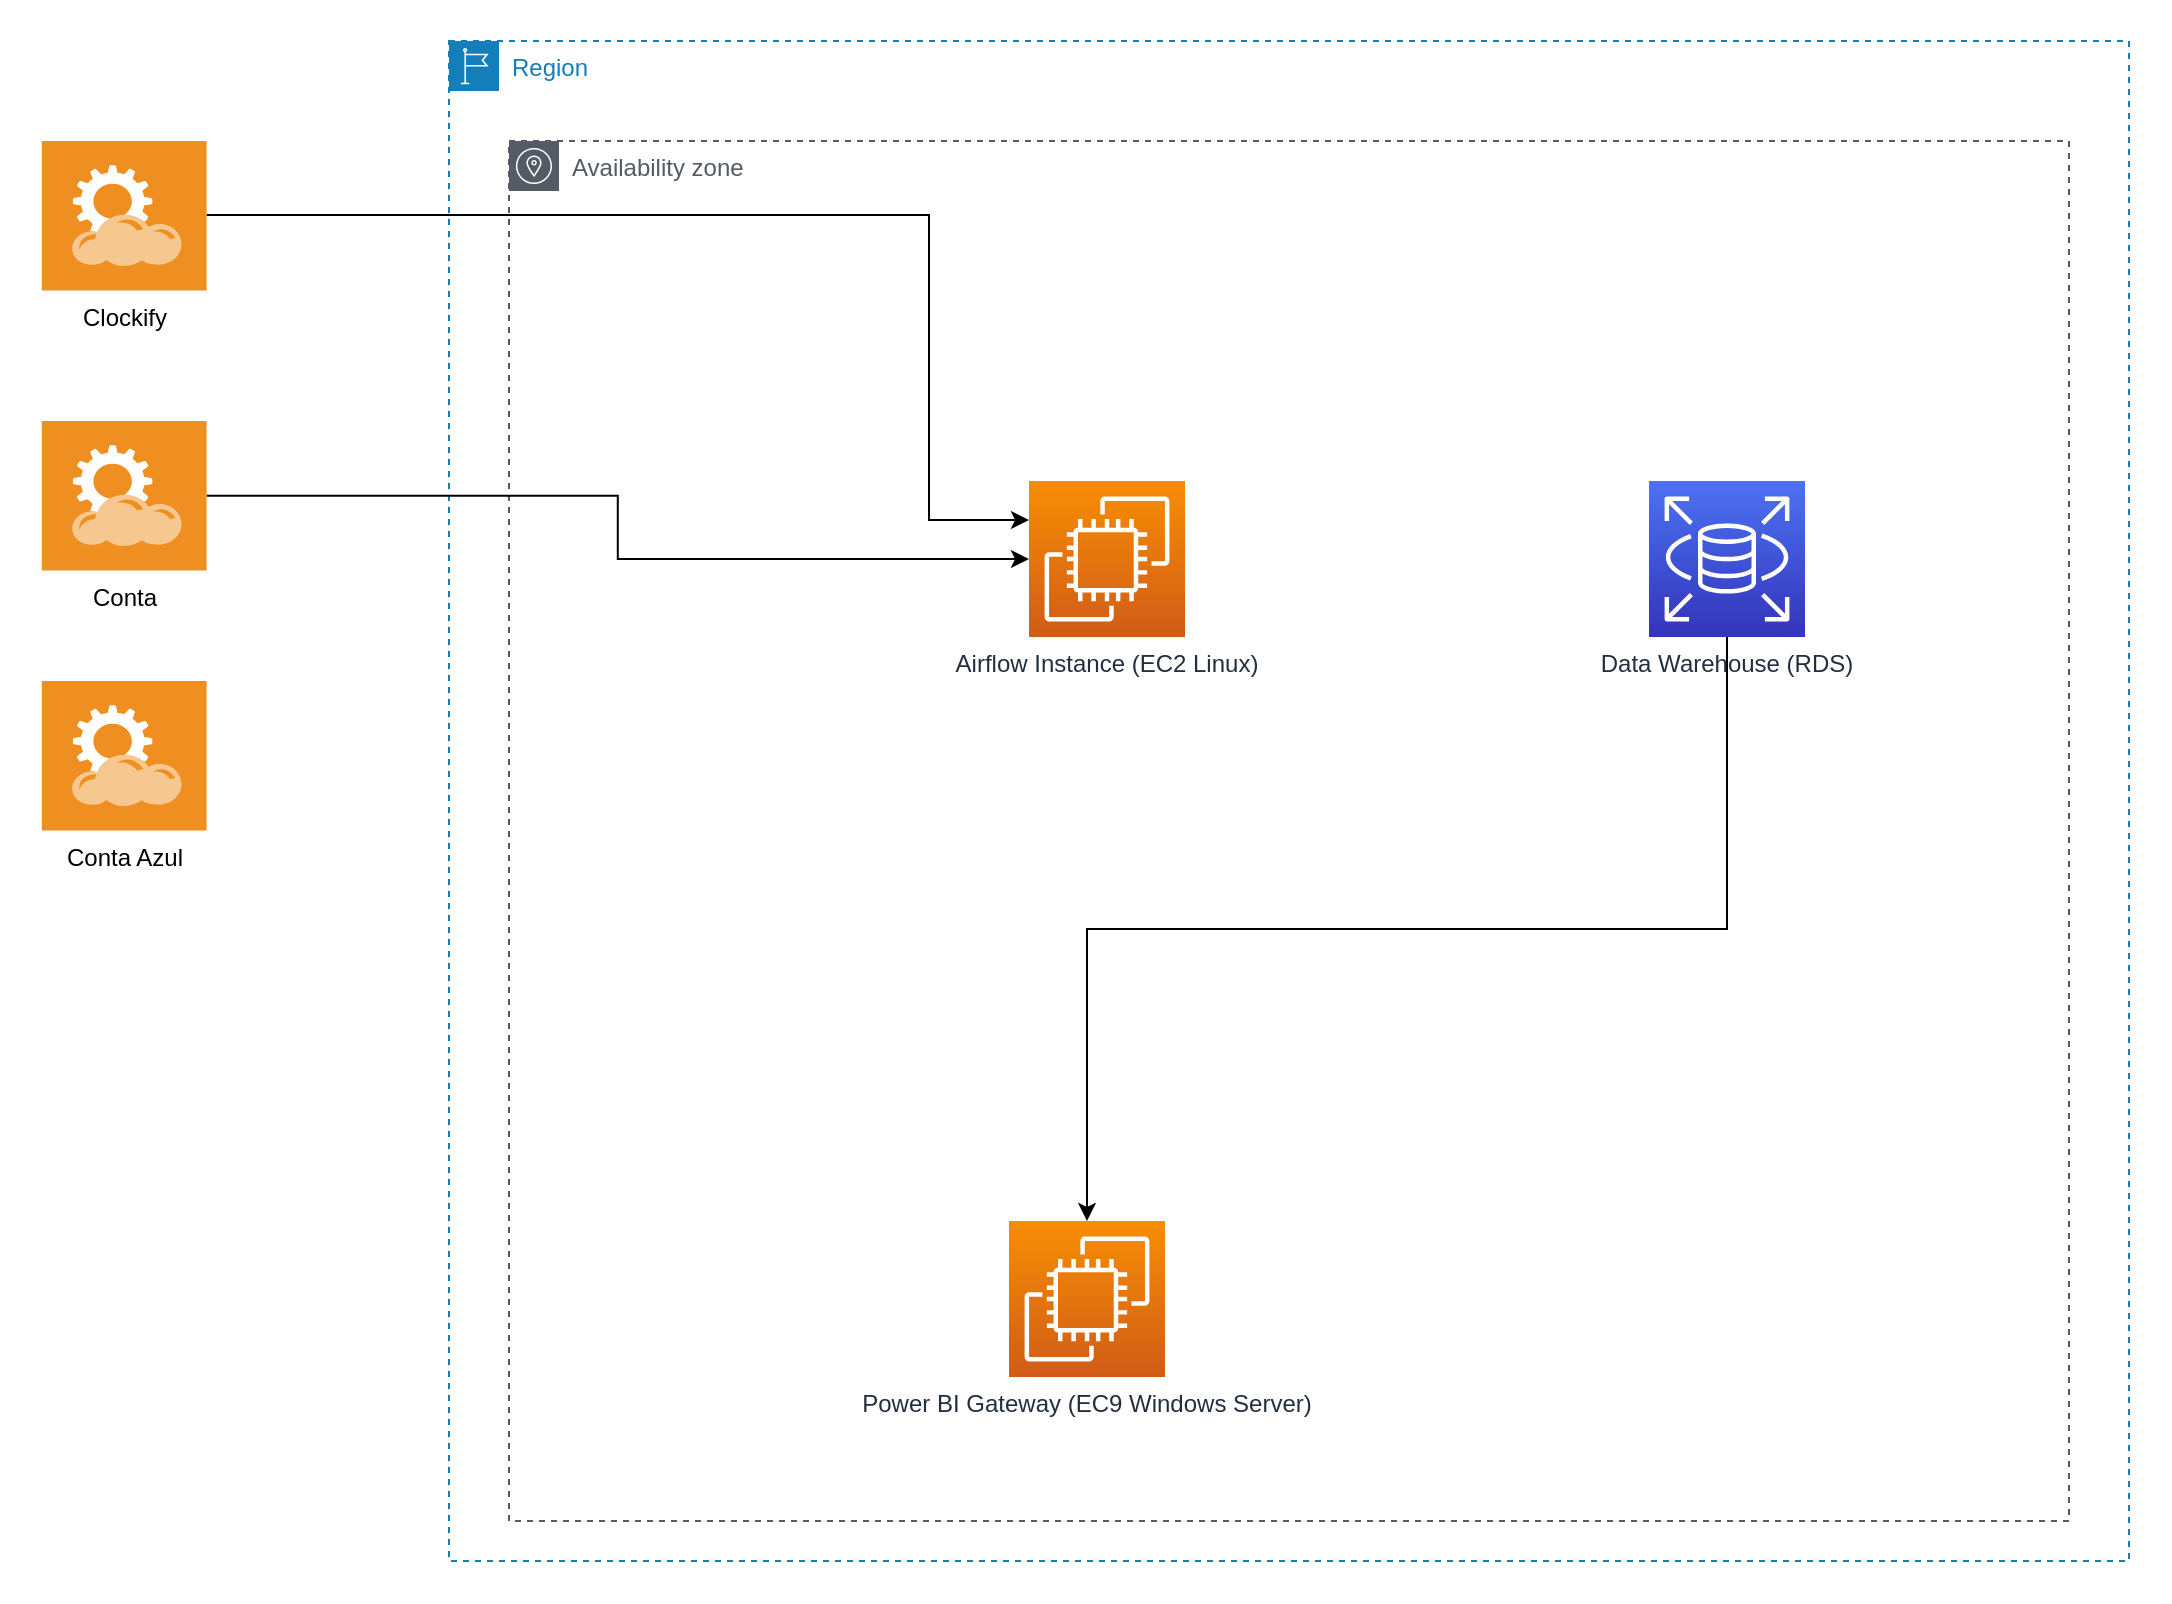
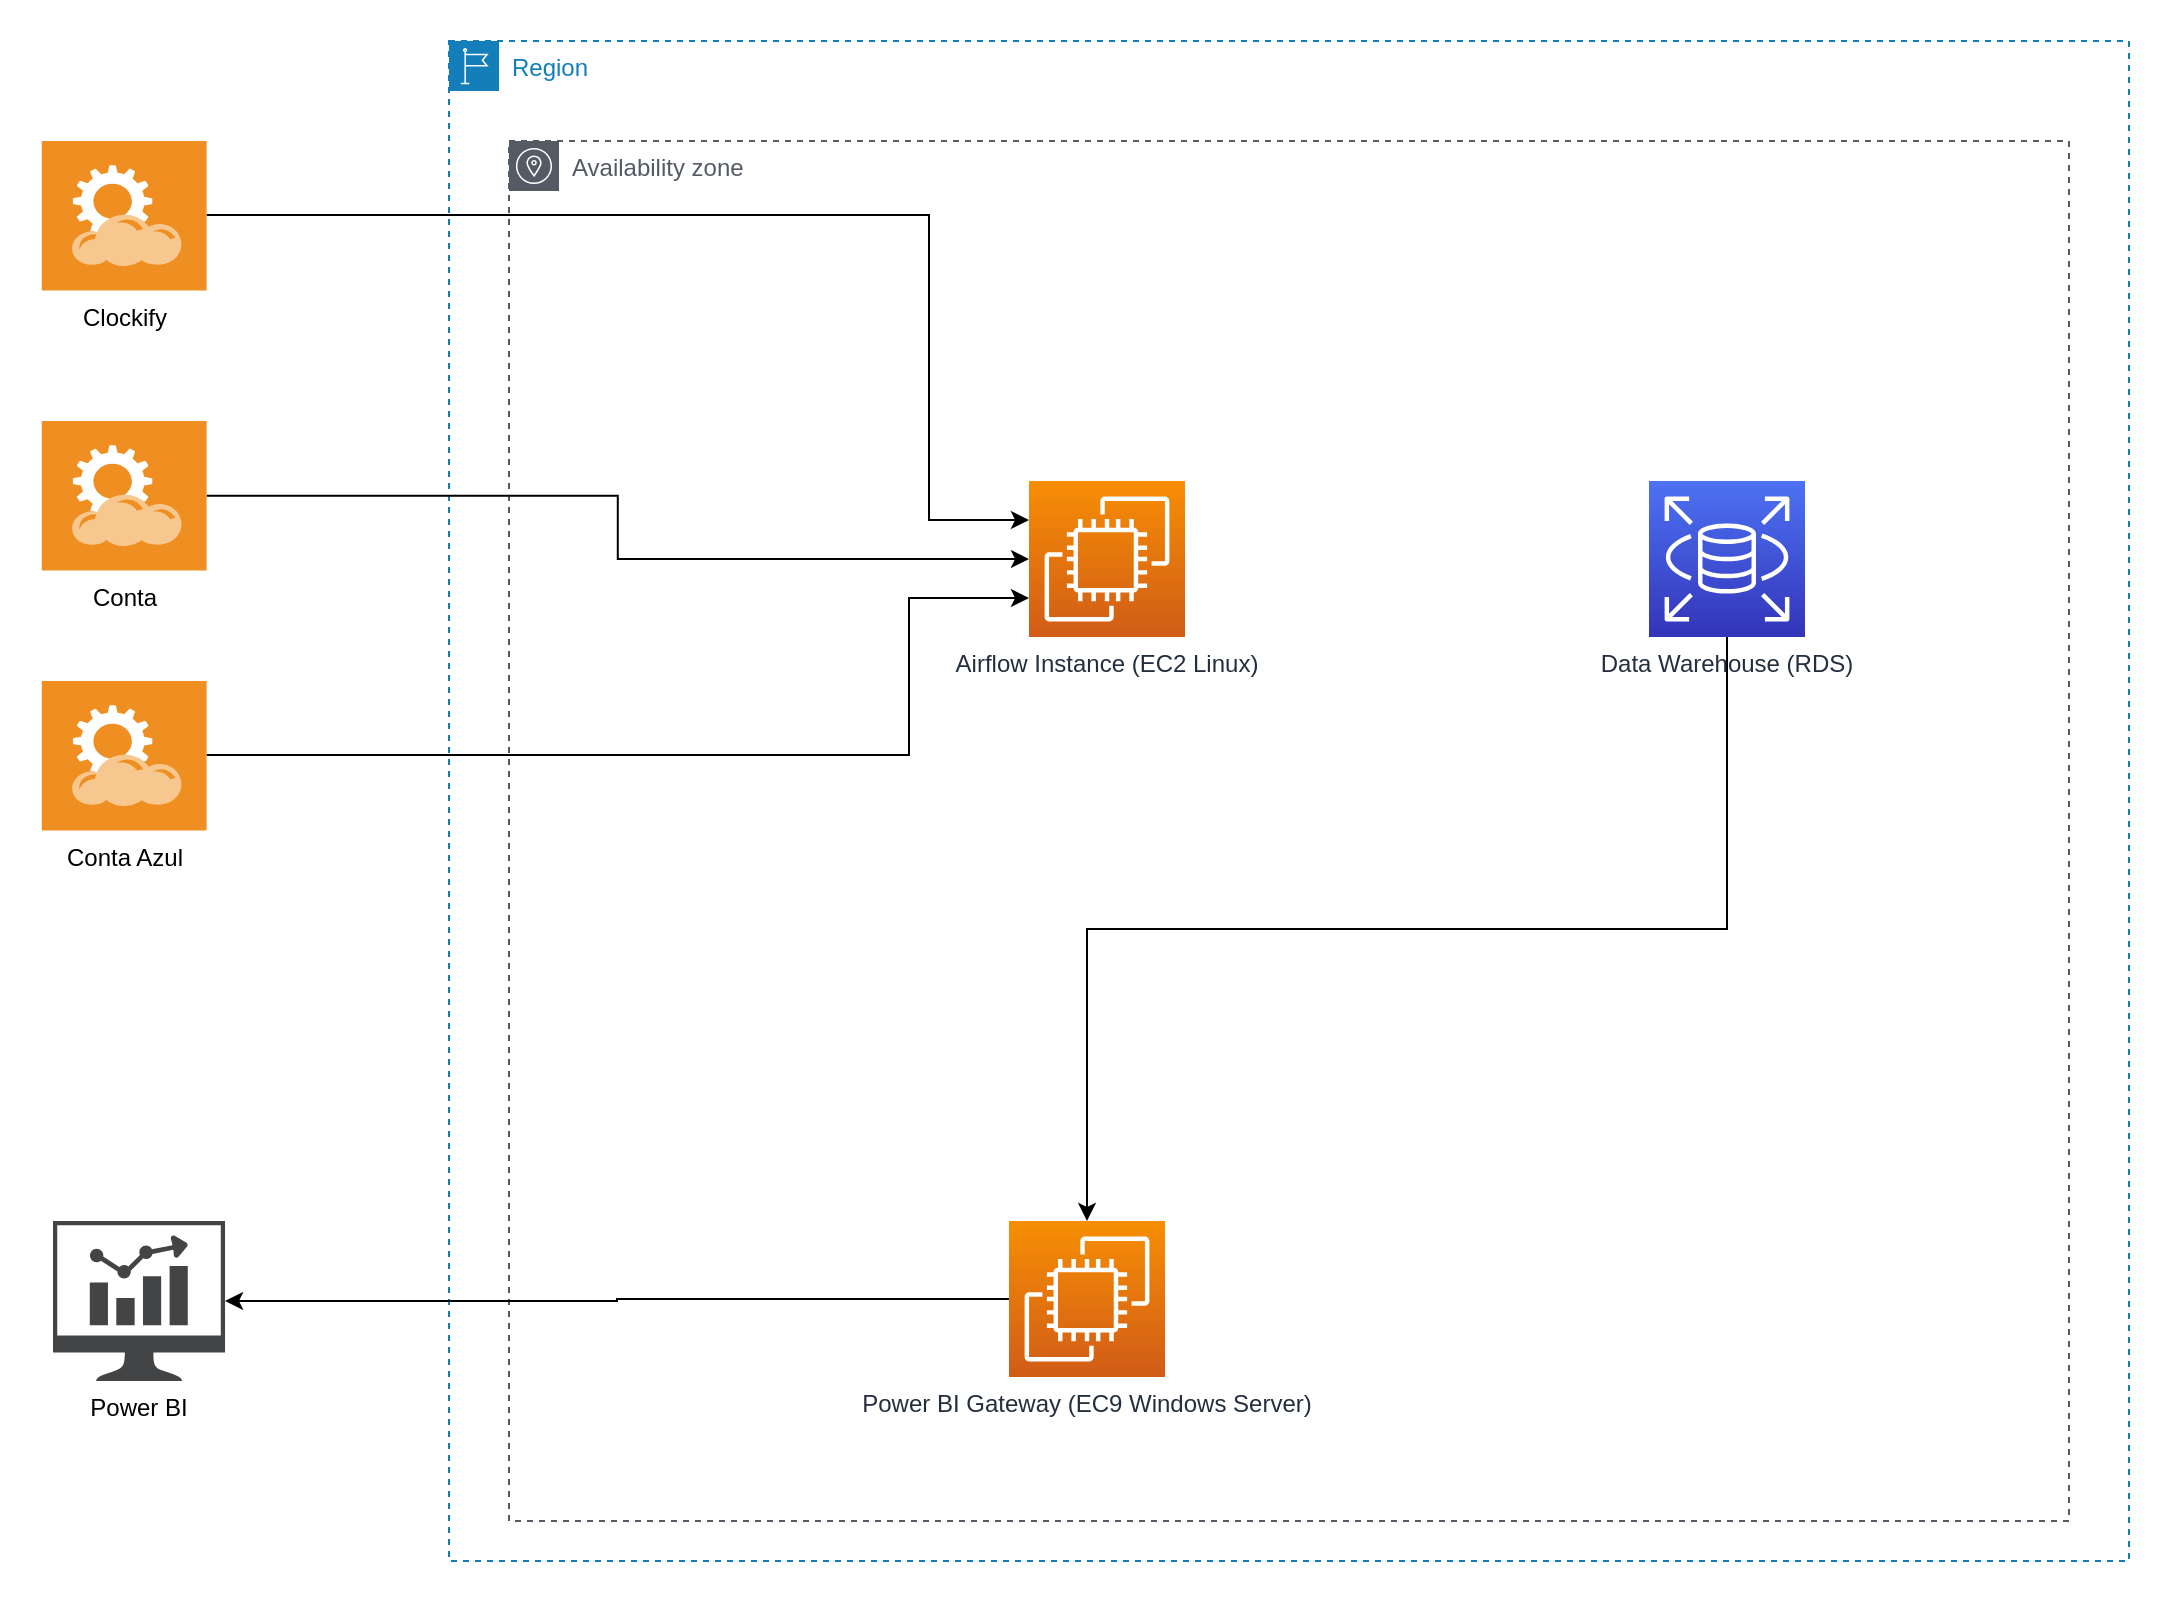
+ <mxCell id="10" style="edgeStyle=orthogonalEdgeStyle;rounded=0;orthogonalLoop=1;jettySize=auto;html=1;exitX=0;exitY=0.75;exitDx=0;exitDy=0;exitPerimeter=0;startArrow=classic;startFill=1;endArrow=none;endFill=0;" edge="1" parent="1" source="11" target="15"><mxGeometry relative="1" as="geometry"><Array as="points"><mxPoint x="454" y="299" /><mxPoint x="454" y="377" /></Array></mxGeometry></mxCell>
+ <mxCell id="4" style="edgeStyle=orthogonalEdgeStyle;rounded=0;orthogonalLoop=1;jettySize=auto;html=1;exitX=0;exitY=0.5;exitDx=0;exitDy=0;exitPerimeter=0;" edge="1" parent="1" source="5" target="14"><mxGeometry relative="1" as="geometry" /></mxCell>
+ <mxCell id="14" value="Power BI" style="sketch=0;pointerEvents=1;shadow=0;dashed=0;html=1;strokeColor=none;fillColor=#434445;aspect=fixed;labelPosition=center;verticalLabelPosition=bottom;verticalAlign=top;align=center;outlineConnect=0;shape=mxgraph.vvd.nsx_dashboard;" vertex="1" parent="1"><mxGeometry x="26" y="610" width="86.02" height="80" as="geometry" /></mxCell>
